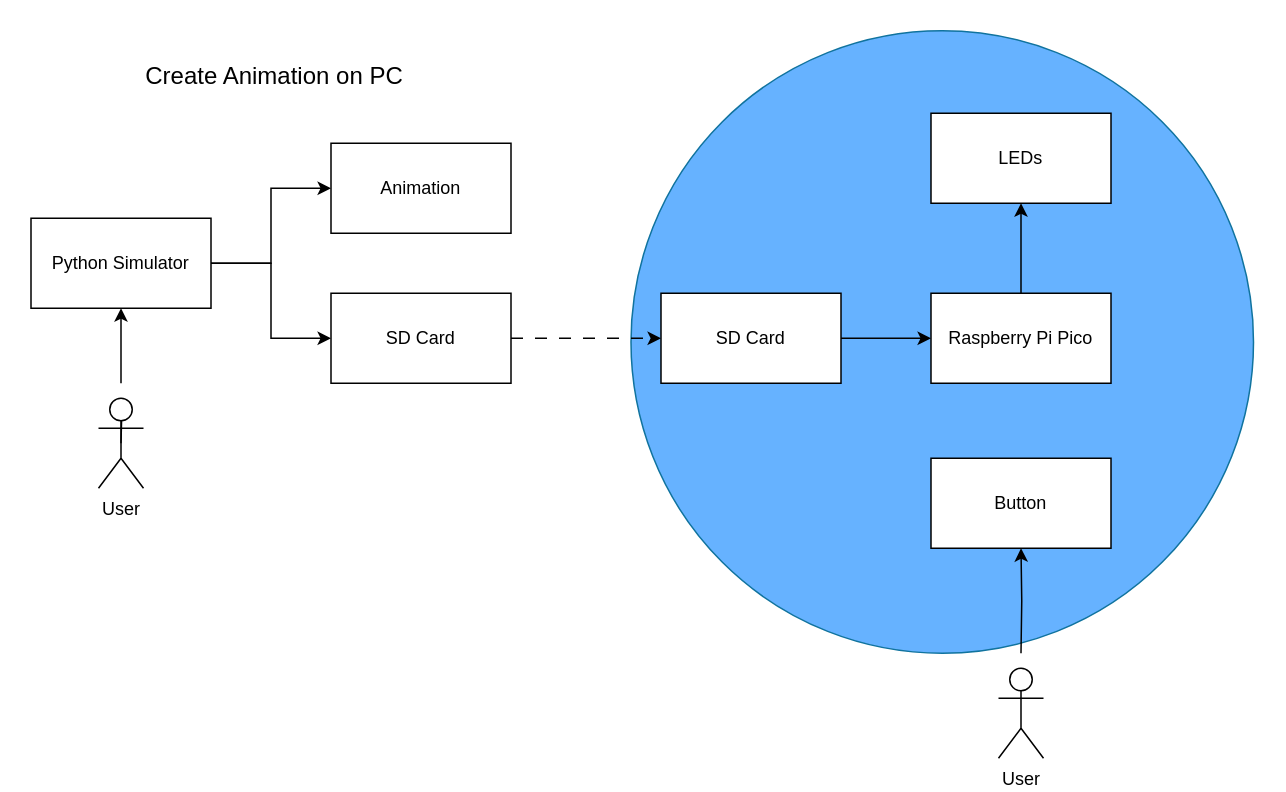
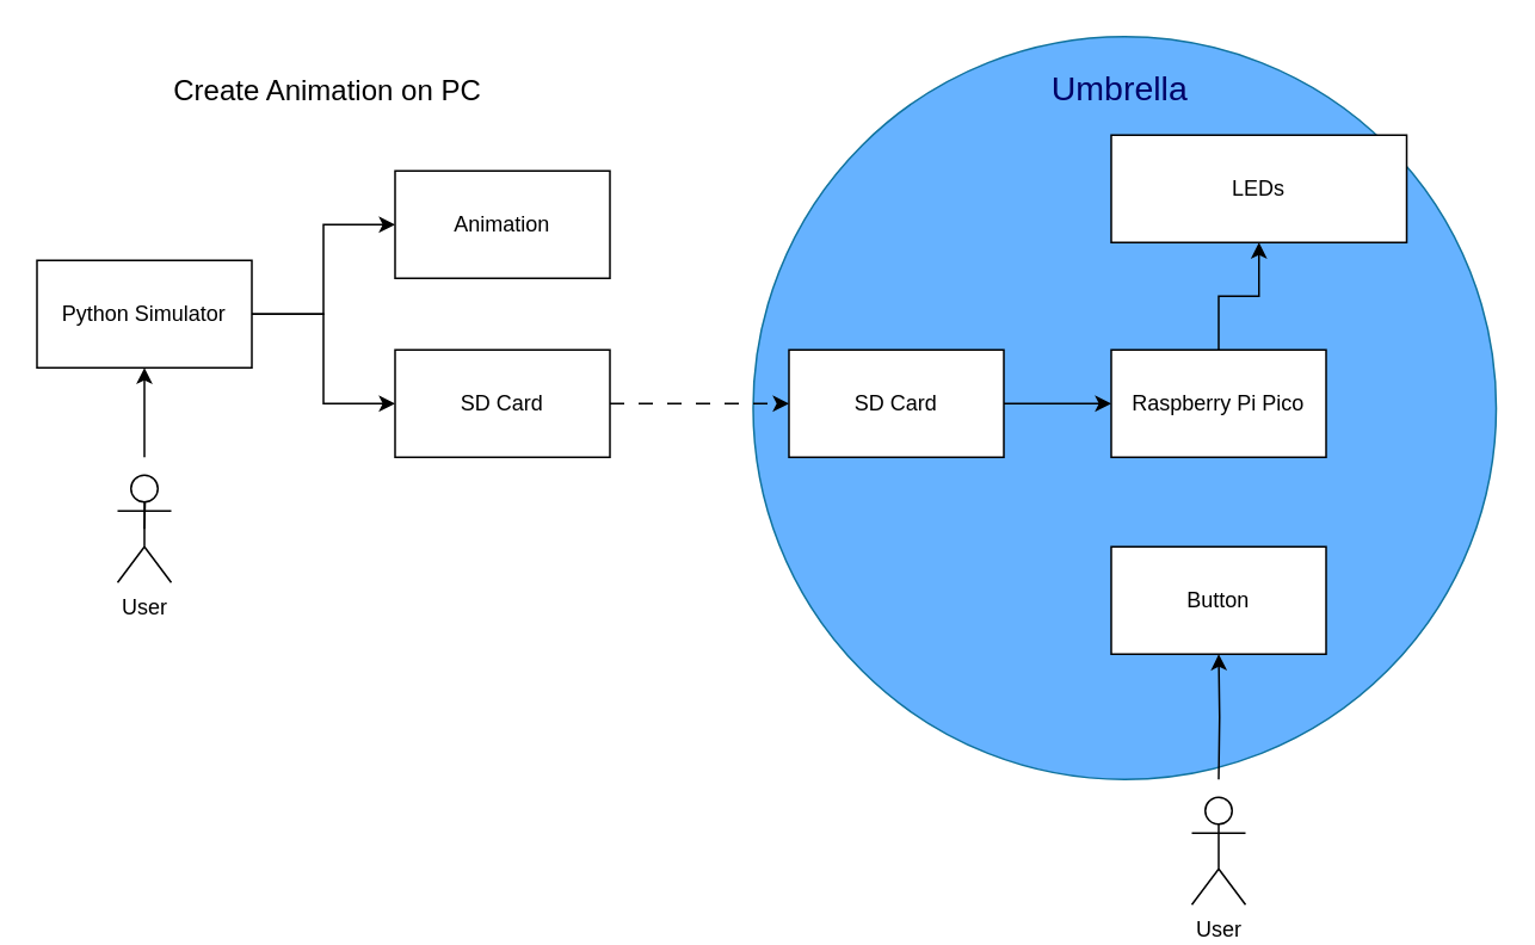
+ <mxCell id="20" value="&lt;font style=&quot;font-size: 19px;&quot; color=&quot;#000066&quot;&gt;Umbrella&lt;/font&gt;" style="text;html=1;strokeColor=none;fillColor=none;align=center;verticalAlign=middle;whiteSpace=wrap;rounded=0;" vertex="1" parent="1"><mxGeometry x="595" y="35" width="60" height="30" as="geometry" /></mxCell>
- <mxCell id="8" value="LEDs" style="rounded=0;whiteSpace=wrap;html=1;" parent="1" vertex="1"><mxGeometry x="620" y="75" width="120" height="60" as="geometry" /></mxCell>
+ <mxCell id="8" value="LEDs" style="rounded=0;whiteSpace=wrap;html=1;" parent="1" vertex="1"><mxGeometry x="620" y="75" width="165" height="60" as="geometry" /></mxCell>
